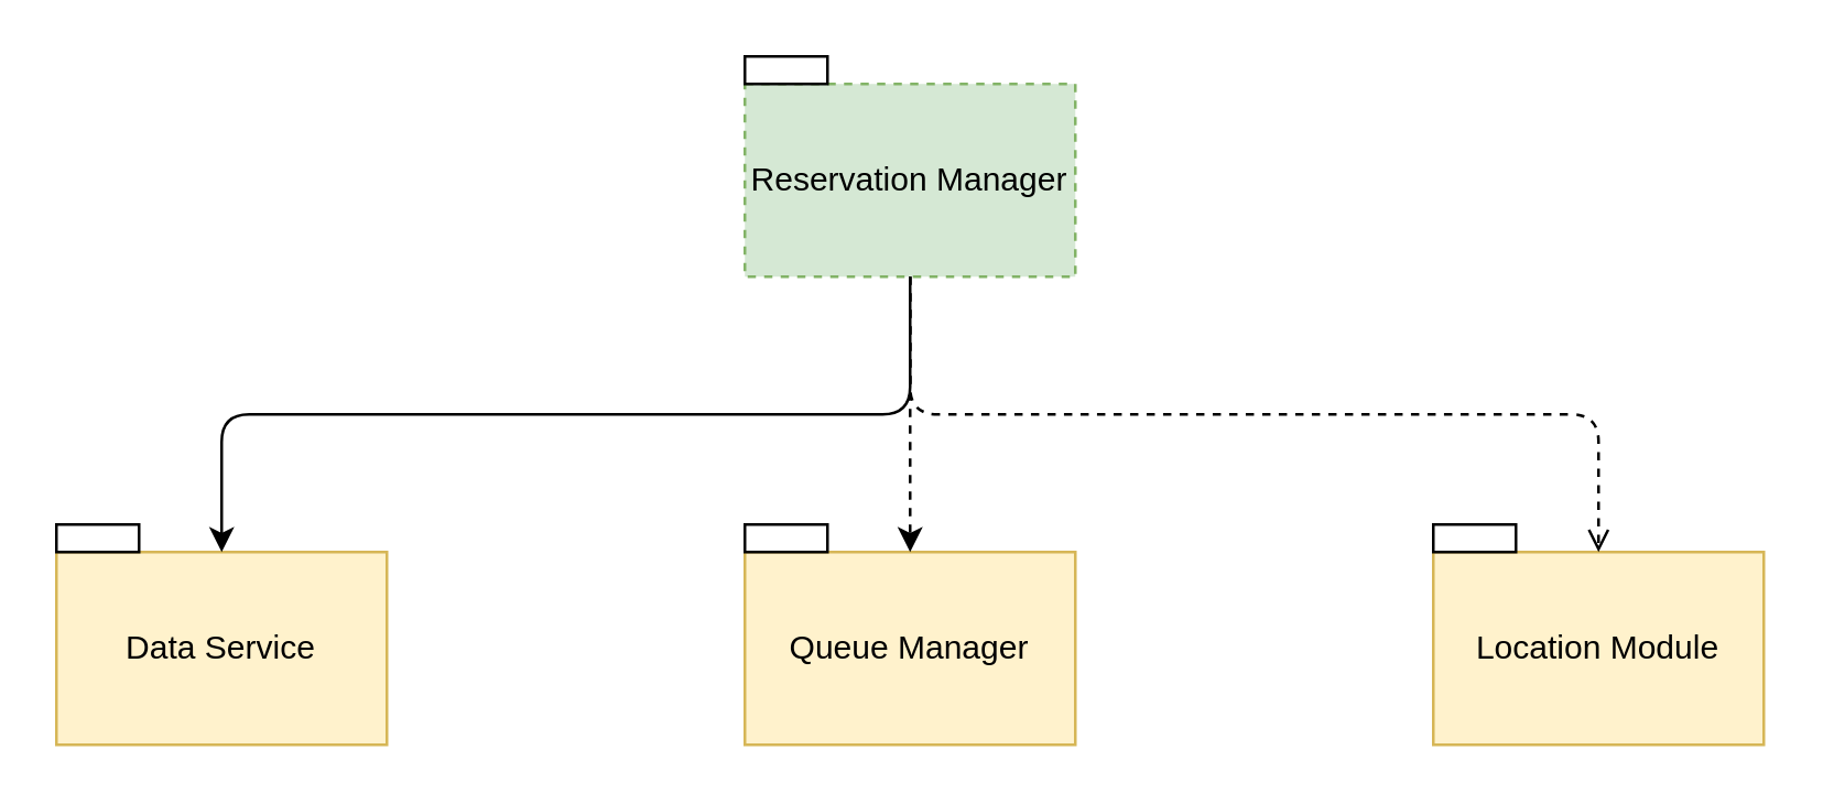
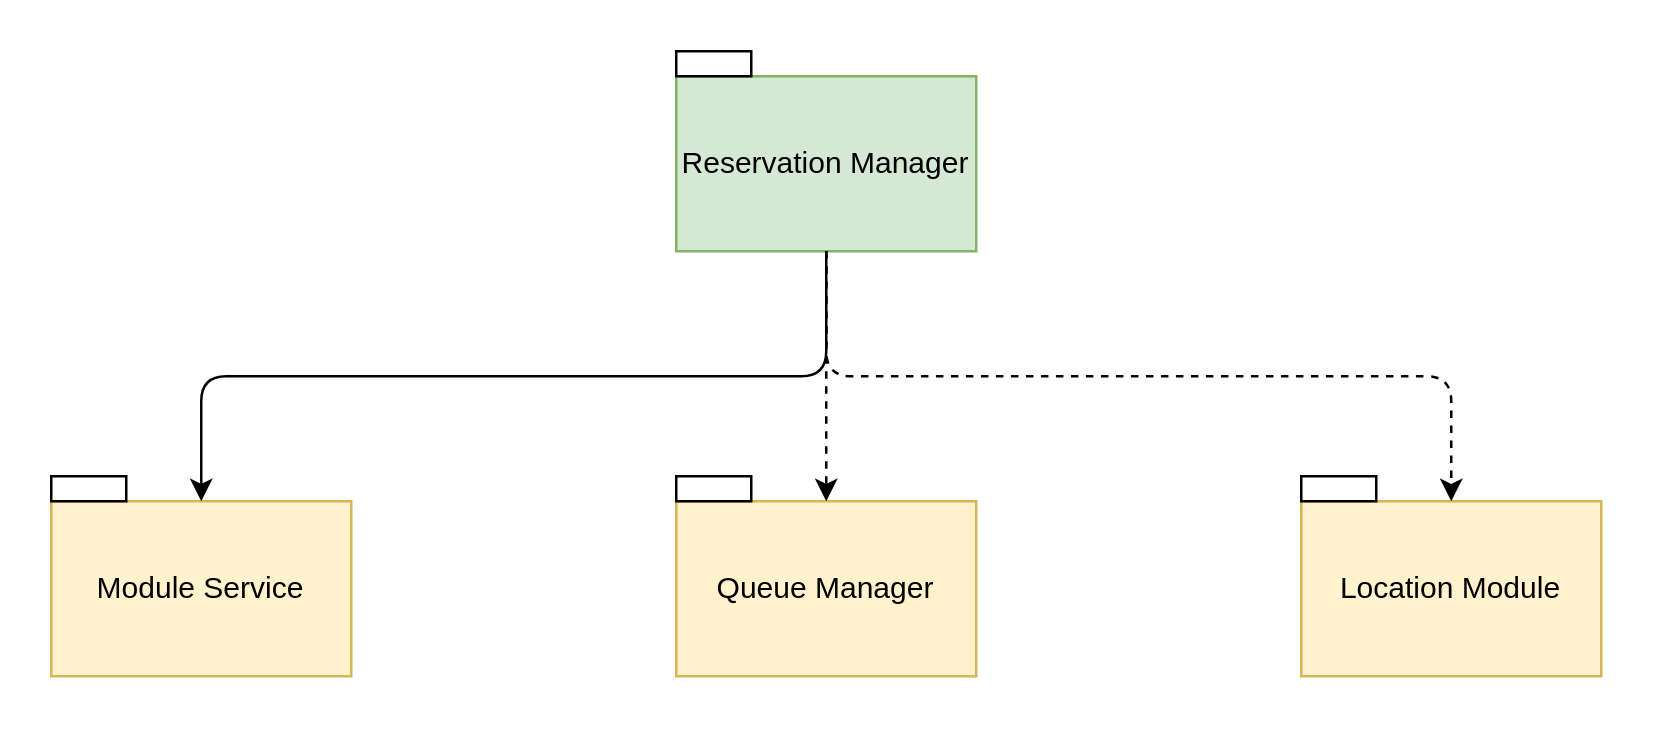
- <mxCell id="6" value="Reservation Manager" style="rounded=0;whiteSpace=wrap;html=1;fillColor=#d5e8d4;strokeColor=#82b366;dashed=1;" parent="5" vertex="1"><mxGeometry y="10" width="120" height="70" as="geometry" /></mxCell>
+ <mxCell id="6" value="Reservation Manager" style="rounded=0;whiteSpace=wrap;html=1;fillColor=#d5e8d4;strokeColor=#82b366;" parent="5" vertex="1"><mxGeometry y="10" width="120" height="70" as="geometry" /></mxCell>
- <mxCell id="12" value="" style="endArrow=open;html=1;dashed=1;exitX=0.5;exitY=1;exitDx=0;exitDy=0;entryX=0.5;entryY=0;entryDx=0;entryDy=0;" parent="1" source="6" target="10" edge="1"><mxGeometry width="50" height="50" relative="1" as="geometry"><mxPoint x="340" y="200" as="sourcePoint" /><mxPoint x="390" y="150" as="targetPoint" /><Array as="points"><mxPoint x="330" y="150" /><mxPoint x="450" y="150" /><mxPoint x="580" y="150" /></Array></mxGeometry></mxCell>
+ <mxCell id="12" value="" style="endArrow=classic;html=1;dashed=1;exitX=0.5;exitY=1;exitDx=0;exitDy=0;entryX=0.5;entryY=0;entryDx=0;entryDy=0;" parent="1" source="6" target="10" edge="1"><mxGeometry width="50" height="50" relative="1" as="geometry"><mxPoint x="340" y="200" as="sourcePoint" /><mxPoint x="390" y="150" as="targetPoint" /><Array as="points"><mxPoint x="330" y="150" /><mxPoint x="450" y="150" /><mxPoint x="580" y="150" /></Array></mxGeometry></mxCell>
- <mxCell id="3" value="Data Service" style="rounded=0;whiteSpace=wrap;html=1;fillColor=#fff2cc;strokeColor=#d6b656;" parent="2" vertex="1"><mxGeometry y="10" width="120" height="70" as="geometry" /></mxCell>
+ <mxCell id="3" value="Module Service" style="rounded=0;whiteSpace=wrap;html=1;fillColor=#fff2cc;strokeColor=#d6b656;" parent="2" vertex="1"><mxGeometry y="10" width="120" height="70" as="geometry" /></mxCell>
